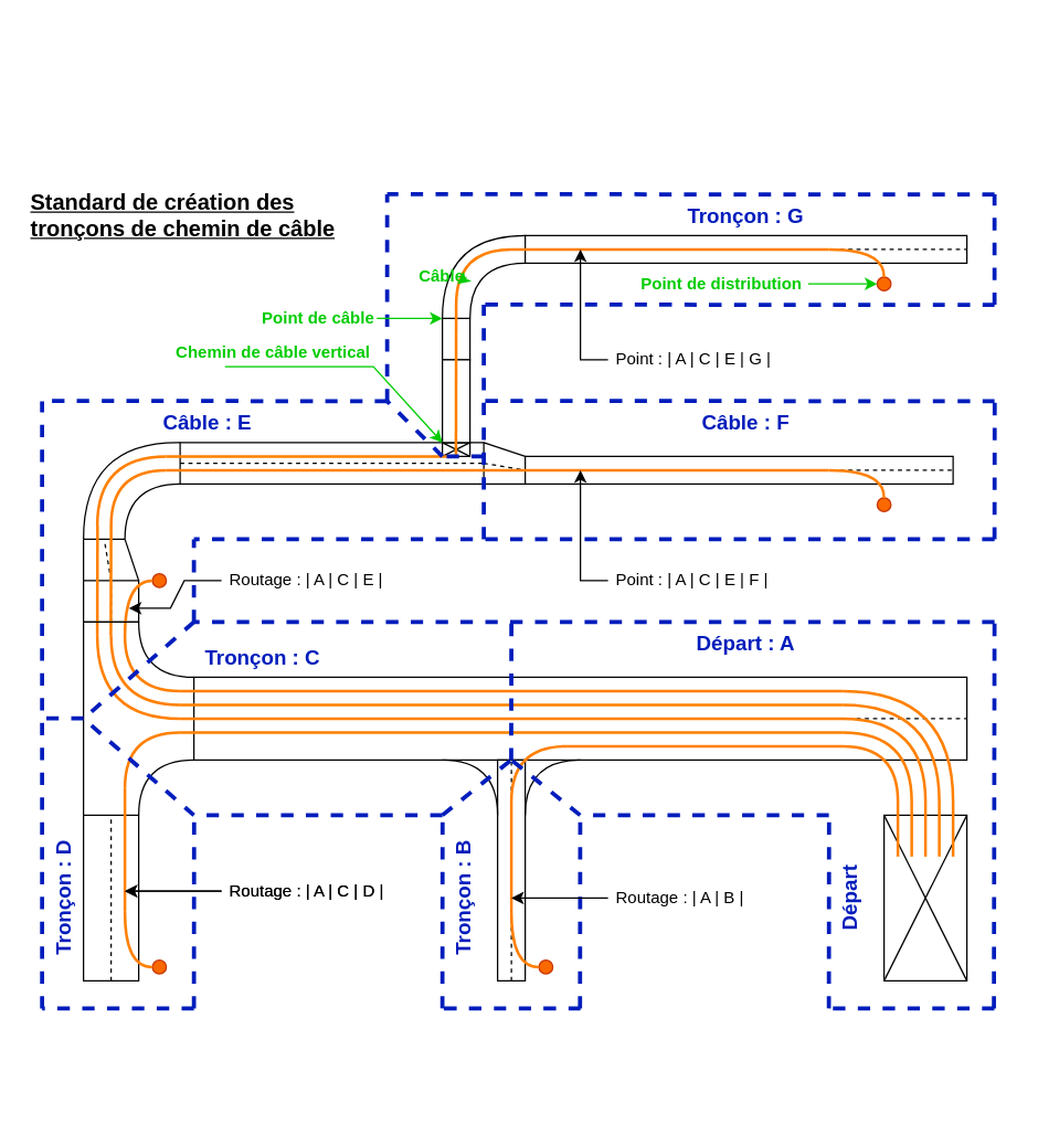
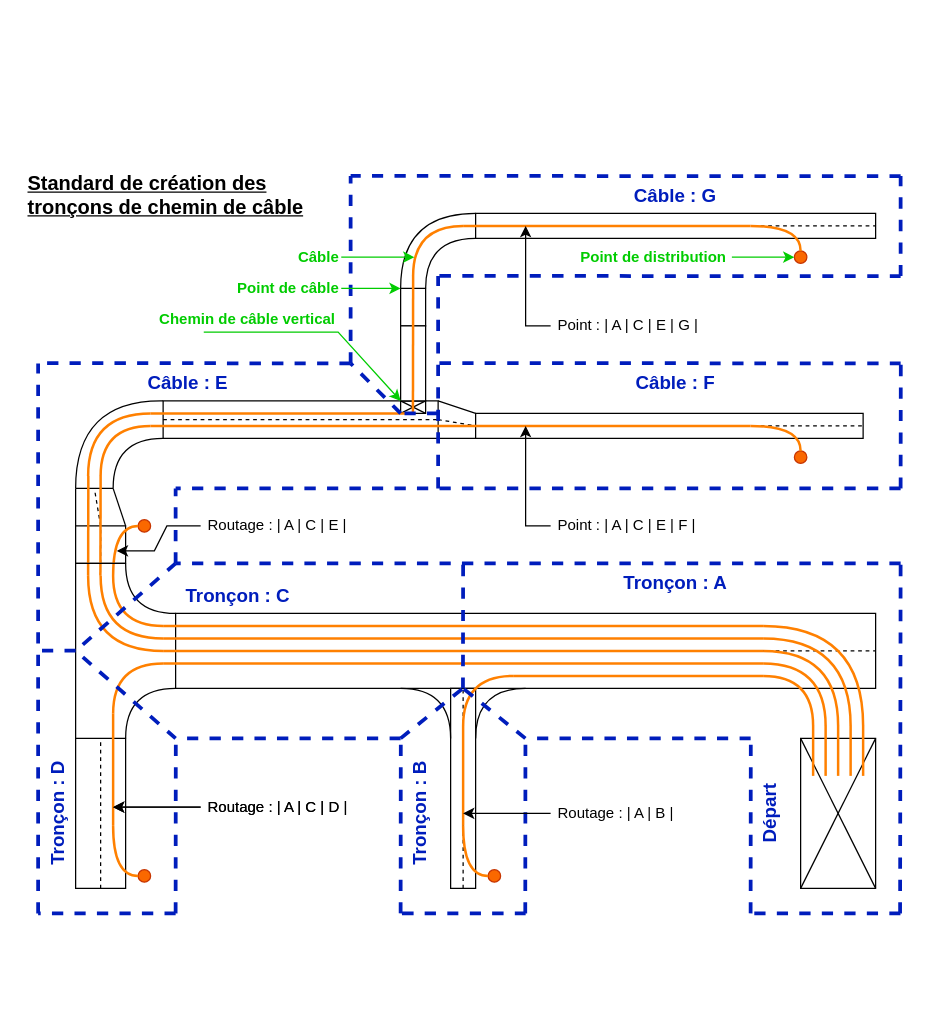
- <mxCell id="120" value="Tronçon : G" style="text;html=1;strokeColor=none;fillColor=none;align=center;verticalAlign=middle;whiteSpace=wrap;rounded=0;fontSize=15;fontStyle=1;fontColor=#001dbc;" vertex="1" parent="1"><mxGeometry x="480" y="140" width="120" height="30" as="geometry" /></mxCell>
+ <mxCell id="120" value="Câble : G" style="text;html=1;strokeColor=none;fillColor=none;align=center;verticalAlign=middle;whiteSpace=wrap;rounded=0;fontSize=15;fontStyle=1;fontColor=#001dbc;" vertex="1" parent="1"><mxGeometry x="480" y="140" width="120" height="30" as="geometry" /></mxCell>
- <mxCell id="139" value="Câble" style="text;html=1;strokeColor=none;fillColor=none;align=right;verticalAlign=middle;whiteSpace=wrap;rounded=0;fontSize=12;fontStyle=1;fontColor=#00CC00;" vertex="1" parent="1"><mxGeometry x="212.5" y="190" width="125" height="20" as="geometry" /></mxCell>
+ <mxCell id="139" value="Câble" style="text;html=1;strokeColor=none;fillColor=none;align=right;verticalAlign=middle;whiteSpace=wrap;rounded=0;fontSize=12;fontStyle=1;fontColor=#00CC00;" vertex="1" parent="1"><mxGeometry x="147.5" y="195" width="125" height="20" as="geometry" /></mxCell>
- <mxCell id="114" value="Départ : A" style="text;html=1;strokeColor=none;fillColor=none;align=center;verticalAlign=middle;whiteSpace=wrap;rounded=0;fontSize=15;fontStyle=1;fontColor=#001dbc;" vertex="1" parent="1"><mxGeometry x="480" y="450" width="120" height="30" as="geometry" /></mxCell>
+ <mxCell id="114" value="Tronçon : A" style="text;html=1;strokeColor=none;fillColor=none;align=center;verticalAlign=middle;whiteSpace=wrap;rounded=0;fontSize=15;fontStyle=1;fontColor=#001dbc;" vertex="1" parent="1"><mxGeometry x="480" y="450" width="120" height="30" as="geometry" /></mxCell>
